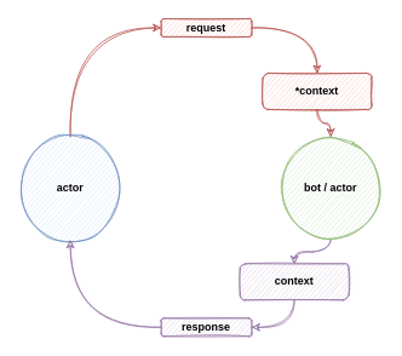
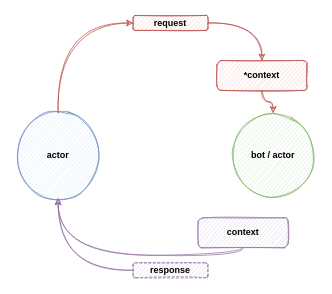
- <mxCell id="5" style="edgeStyle=orthogonalEdgeStyle;curved=1;sketch=1;html=1;exitX=0.5;exitY=1;exitDx=0;exitDy=0;fillColor=#e1d5e7;strokeColor=#9673a6;" parent="1" source="6" target="13" edge="1"><mxGeometry relative="1" as="geometry" /></mxCell>
- <mxCell id="4" style="edgeStyle=orthogonalEdgeStyle;curved=1;sketch=1;html=1;exitX=0.5;exitY=1;exitDx=0;exitDy=0;entryX=1;entryY=0.5;entryDx=0;entryDy=0;fillColor=#e1d5e7;strokeColor=#9673a6;" parent="1" source="13" target="10" edge="1"><mxGeometry relative="1" as="geometry" /></mxCell>
+ <mxCell id="4" style="edgeStyle=orthogonalEdgeStyle;curved=1;sketch=1;html=1;exitX=0.5;exitY=1;exitDx=0;exitDy=0;fillColor=#e1d5e7;strokeColor=#9673a6;" parent="1" source="13" target="3" edge="1"><mxGeometry relative="1" as="geometry" /></mxCell>
- <mxCell id="10" value="&lt;b&gt;response&lt;/b&gt;" style="rounded=1;whiteSpace=wrap;html=1;fillColor=#e1d5e7;strokeColor=#9673a6;sketch=1;" parent="1" vertex="1"><mxGeometry x="177" y="350" width="100" height="20" as="geometry" /></mxCell>
+ <mxCell id="10" value="&lt;b&gt;response&lt;/b&gt;" style="rounded=1;whiteSpace=wrap;html=1;fillColor=#e1d5e7;strokeColor=#9673a6;sketch=1;dashed=1;" parent="1" vertex="1"><mxGeometry x="177" y="350" width="100" height="20" as="geometry" /></mxCell>
